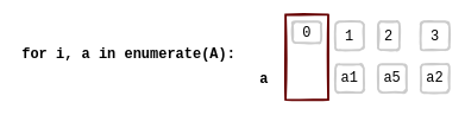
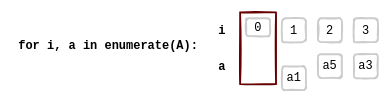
- <mxCell id="8" value="&lt;font style=&quot;font-size: 20px&quot;&gt;2&lt;/font&gt;" style="rounded=1;whiteSpace=wrap;html=1;fontFamily=Courier New;fontSize=24;strokeWidth=3;glass=0;shadow=0;sketch=1;strokeColor=#CCCCCC;" vertex="1" parent="1"><mxGeometry x="530" y="30" width="30" height="40" as="geometry" /></mxCell>
+ <mxCell id="8" value="&lt;font style=&quot;font-size: 20px&quot;&gt;2&lt;/font&gt;" style="rounded=1;whiteSpace=wrap;html=1;fontFamily=Courier New;fontSize=24;strokeWidth=3;glass=0;shadow=0;sketch=1;strokeColor=#CCCCCC;" vertex="1" parent="1"><mxGeometry x="530" y="30" width="40" height="40" as="geometry" /></mxCell>
+ <mxCell id="11" value="&lt;b&gt;i&lt;/b&gt;" style="text;html=1;strokeColor=none;fillColor=none;align=center;verticalAlign=middle;whiteSpace=wrap;rounded=0;shadow=0;glass=0;sketch=1;fontFamily=Courier New;fontSize=20;" vertex="1" parent="1"><mxGeometry x="350" y="36" width="40" height="30" as="geometry" /></mxCell>
- <mxCell id="3" value="&lt;font style=&quot;font-size: 20px&quot;&gt;a1&lt;/font&gt;" style="rounded=1;whiteSpace=wrap;html=1;fontFamily=Courier New;fontSize=24;strokeWidth=3;glass=0;shadow=0;sketch=1;strokeColor=#CCCCCC;" parent="1" vertex="1"><mxGeometry x="470" y="90" width="40" height="40" as="geometry" /></mxCell>
+ <mxCell id="3" value="&lt;font style=&quot;font-size: 20px&quot;&gt;a1&lt;/font&gt;" style="rounded=1;whiteSpace=wrap;html=1;fontFamily=Courier New;fontSize=24;strokeWidth=3;glass=0;shadow=0;sketch=1;strokeColor=#CCCCCC;" parent="1" vertex="1"><mxGeometry x="470" y="110" width="40" height="40" as="geometry" /></mxCell>
- <mxCell id="5" value="&lt;font style=&quot;font-size: 20px&quot;&gt;a2&lt;/font&gt;" style="rounded=1;whiteSpace=wrap;html=1;fontFamily=Courier New;fontSize=24;strokeWidth=3;glass=0;shadow=0;sketch=1;strokeColor=#CCCCCC;" vertex="1" parent="1"><mxGeometry x="590" y="90" width="40" height="40" as="geometry" /></mxCell>
+ <mxCell id="5" value="&lt;font style=&quot;font-size: 20px&quot;&gt;a3&lt;/font&gt;" style="rounded=1;whiteSpace=wrap;html=1;fontFamily=Courier New;fontSize=24;strokeWidth=3;glass=0;shadow=0;sketch=1;strokeColor=#CCCCCC;" vertex="1" parent="1"><mxGeometry x="590" y="90" width="40" height="40" as="geometry" /></mxCell>
